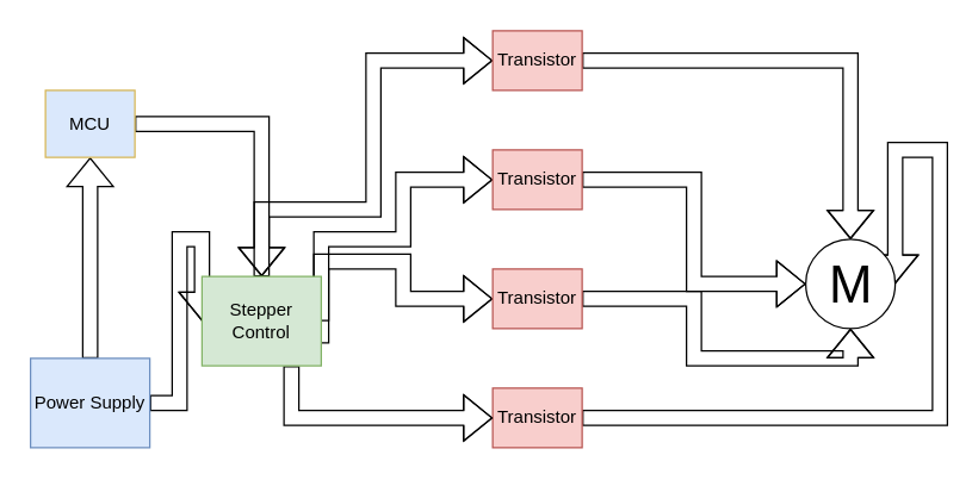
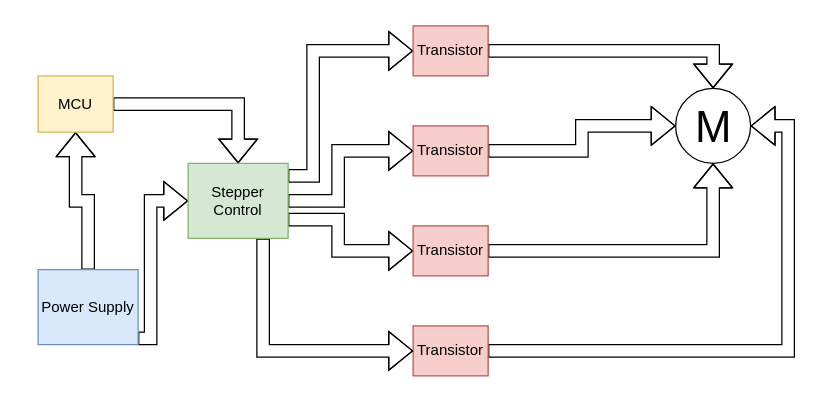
- <mxCell id="6" value="MCU" style="rounded=0;whiteSpace=wrap;html=1;fillColor=#dae8fc;strokeColor=#d6b656;" parent="1" vertex="1"><mxGeometry x="30" y="60" width="60" height="45" as="geometry" /></mxCell>
+ <mxCell id="6" value="MCU" style="rounded=0;whiteSpace=wrap;html=1;fillColor=#fff2cc;strokeColor=#d6b656;" parent="1" vertex="1"><mxGeometry x="30" y="60" width="60" height="45" as="geometry" /></mxCell>
- <mxCell id="20" value="M" style="verticalLabelPosition=middle;shadow=0;dashed=0;align=center;html=1;verticalAlign=middle;strokeWidth=1;shape=ellipse;aspect=fixed;fontSize=35;" vertex="1" parent="1"><mxGeometry x="540" y="160" width="60" height="60" as="geometry" /></mxCell>
+ <mxCell id="20" value="M" style="verticalLabelPosition=middle;shadow=0;dashed=0;align=center;html=1;verticalAlign=middle;strokeWidth=1;shape=ellipse;aspect=fixed;fontSize=35;" vertex="1" parent="1"><mxGeometry x="540" y="70" width="60" height="60" as="geometry" /></mxCell>
- <mxCell id="13" value="Stepper Control" style="rounded=0;whiteSpace=wrap;html=1;fillColor=#d5e8d4;strokeColor=#82b366;" parent="1" vertex="1"><mxGeometry x="135" y="185" width="80" height="60" as="geometry" /></mxCell>
+ <mxCell id="13" value="Stepper Control" style="rounded=0;whiteSpace=wrap;html=1;fillColor=#d5e8d4;strokeColor=#82b366;" parent="1" vertex="1"><mxGeometry x="150" y="130" width="80" height="60" as="geometry" /></mxCell>
- <mxCell id="4" value="Power Supply" style="rounded=0;whiteSpace=wrap;html=1;fillColor=#dae8fc;strokeColor=#6c8ebf;" parent="1" vertex="1"><mxGeometry x="20" y="240" width="80" height="60" as="geometry" /></mxCell>
+ <mxCell id="4" value="Power Supply" style="rounded=0;whiteSpace=wrap;html=1;fillColor=#dae8fc;strokeColor=#6c8ebf;" parent="1" vertex="1"><mxGeometry x="30" y="215" width="80" height="60" as="geometry" /></mxCell>
